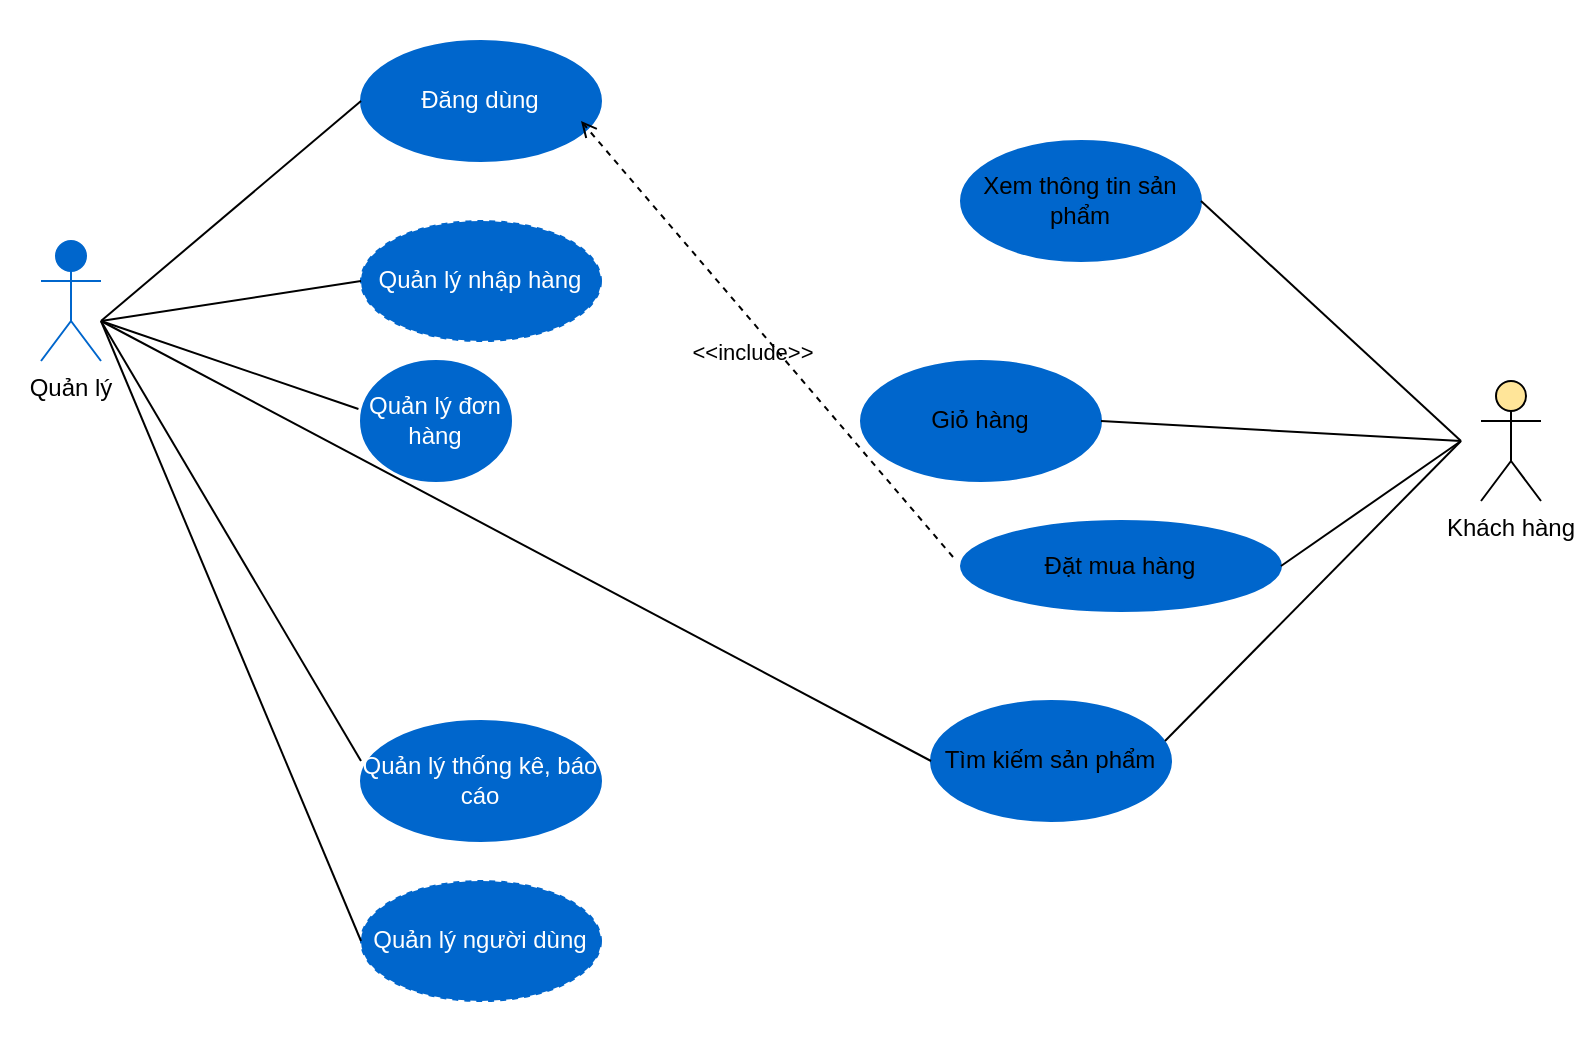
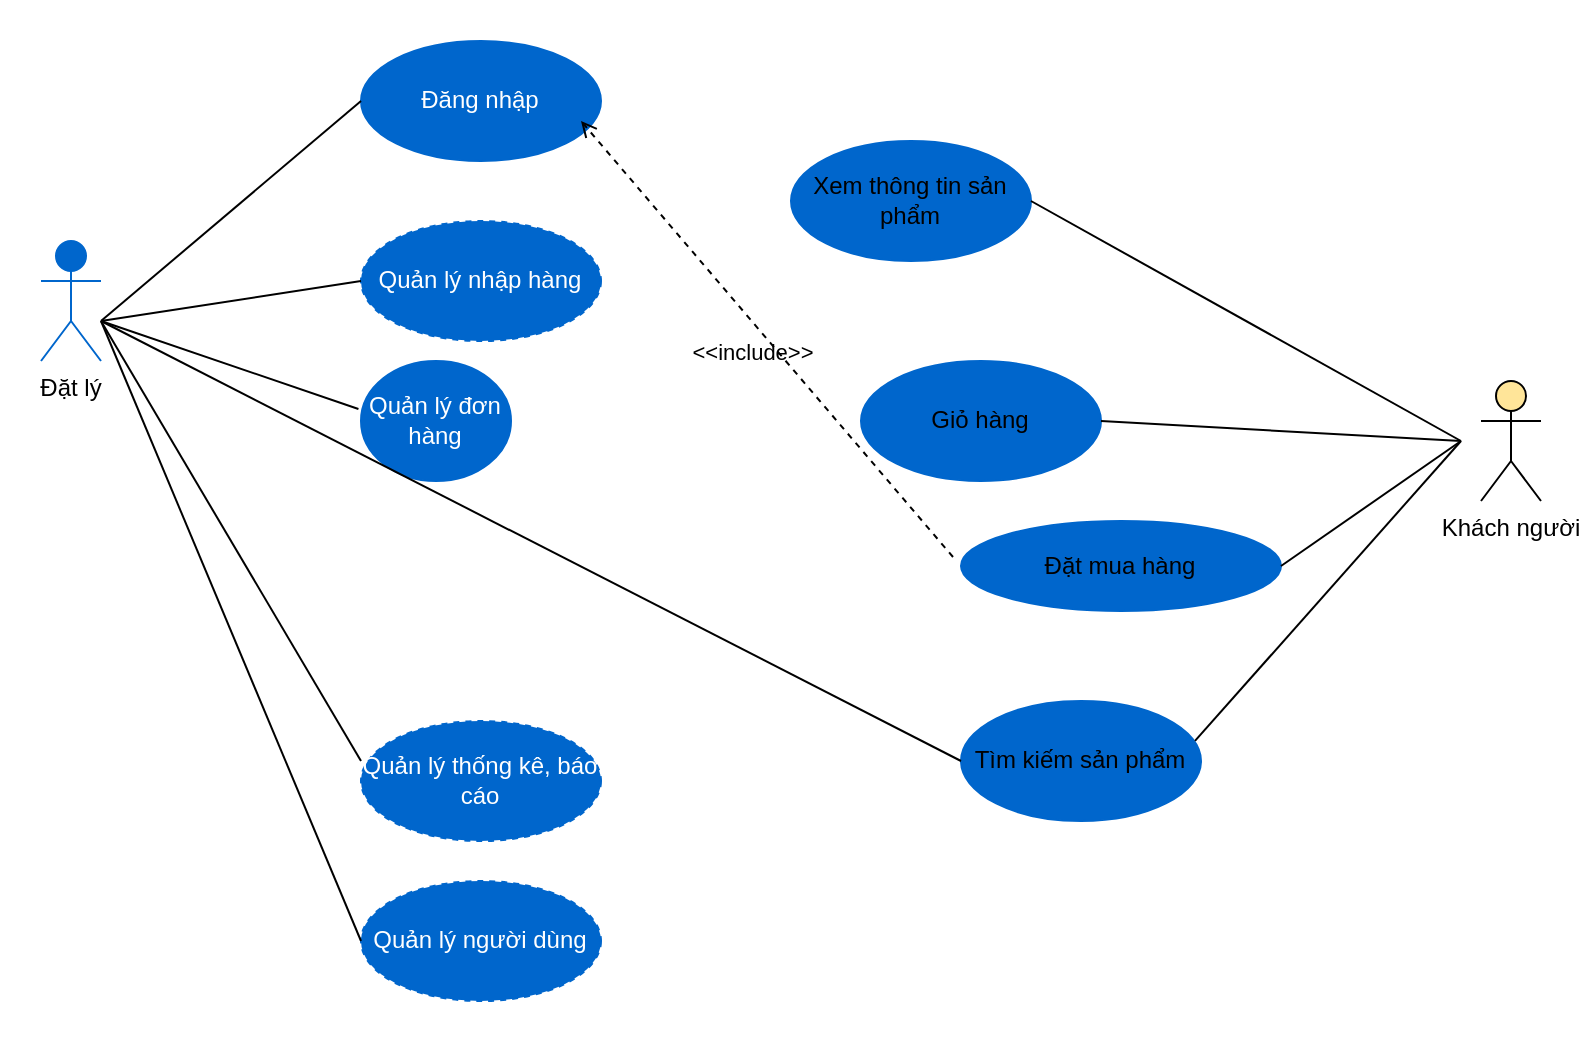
- <mxCell id="3" value="&lt;font color=&quot;#ffffff&quot;&gt;Đăng dùng&lt;/font&gt;" style="ellipse;whiteSpace=wrap;html=1;strokeColor=#0066CC;fillColor=#0066CC;" parent="1" vertex="1"><mxGeometry x="180" y="20" width="120" height="60" as="geometry" /></mxCell>
+ <mxCell id="3" value="&lt;font color=&quot;#ffffff&quot;&gt;Đăng nhập&lt;/font&gt;" style="ellipse;whiteSpace=wrap;html=1;strokeColor=#0066CC;fillColor=#0066CC;" parent="1" vertex="1"><mxGeometry x="180" y="20" width="120" height="60" as="geometry" /></mxCell>
- <mxCell id="8" value="Xem thông tin sản phẩm" style="ellipse;whiteSpace=wrap;html=1;strokeColor=#0066CC;fillColor=#0066CC;" parent="1" vertex="1"><mxGeometry x="480" y="70" width="120" height="60" as="geometry" /></mxCell>
+ <mxCell id="8" value="Xem thông tin sản phẩm" style="ellipse;whiteSpace=wrap;html=1;strokeColor=#0066CC;fillColor=#0066CC;" parent="1" vertex="1"><mxGeometry x="395" y="70" width="120" height="60" as="geometry" /></mxCell>
- <mxCell id="2" value="Quản lý&lt;br&gt;" style="shape=umlActor;verticalLabelPosition=bottom;verticalAlign=top;html=1;fillColor=#0066CC;strokeColor=#0066CC;" parent="1" vertex="1"><mxGeometry x="20" y="120" width="30" height="60" as="geometry" /></mxCell>
+ <mxCell id="2" value="Đặt lý&lt;br&gt;" style="shape=umlActor;verticalLabelPosition=bottom;verticalAlign=top;html=1;fillColor=#0066CC;strokeColor=#0066CC;" parent="1" vertex="1"><mxGeometry x="20" y="120" width="30" height="60" as="geometry" /></mxCell>
- <mxCell id="17" value="Khách hàng" style="shape=umlActor;verticalLabelPosition=bottom;verticalAlign=top;html=1;fillColor=#FFE599;" parent="1" vertex="1"><mxGeometry x="740" y="190" width="30" height="60" as="geometry" /></mxCell>
+ <mxCell id="17" value="Khách người" style="shape=umlActor;verticalLabelPosition=bottom;verticalAlign=top;html=1;fillColor=#FFE599;" parent="1" vertex="1"><mxGeometry x="740" y="190" width="30" height="60" as="geometry" /></mxCell>
- <mxCell id="11" value="Tìm kiếm sản phẩm" style="ellipse;whiteSpace=wrap;html=1;strokeColor=#0066CC;fillColor=#0066CC;" parent="1" vertex="1"><mxGeometry x="465" y="350" width="120" height="60" as="geometry" /></mxCell>
+ <mxCell id="11" value="Tìm kiếm sản phẩm" style="ellipse;whiteSpace=wrap;html=1;strokeColor=#0066CC;fillColor=#0066CC;" parent="1" vertex="1"><mxGeometry x="480" y="350" width="120" height="60" as="geometry" /></mxCell>
- <mxCell id="5" value="&lt;font color=&quot;#ffffff&quot;&gt;Quản lý thống kê, báo cáo&lt;/font&gt;" style="ellipse;whiteSpace=wrap;html=1;strokeColor=#0066CC;fillColor=#0066CC;" parent="1" vertex="1"><mxGeometry x="180" y="360" width="120" height="60" as="geometry" /></mxCell>
+ <mxCell id="5" value="&lt;font color=&quot;#ffffff&quot;&gt;Quản lý thống kê, báo cáo&lt;/font&gt;" style="ellipse;whiteSpace=wrap;html=1;strokeColor=#0066CC;fillColor=#0066CC;dashed=1;" parent="1" vertex="1"><mxGeometry x="180" y="360" width="120" height="60" as="geometry" /></mxCell>
